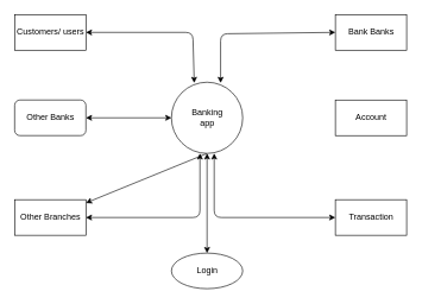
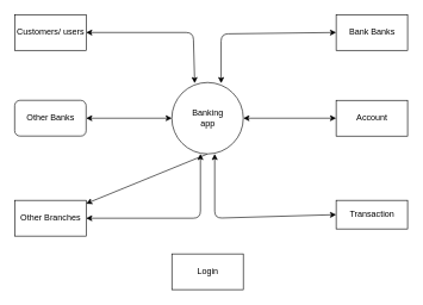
- <mxCell id="16" value="Transaction" style="html=1;dashed=0;whitespace=wrap;strokeColor=default;fontFamily=Helvetica;fontSize=12;fontColor=default;fillColor=default;" vertex="1" parent="1"><mxGeometry x="470" y="280" width="100" height="50" as="geometry" /></mxCell>
+ <mxCell id="16" value="Transaction" style="html=1;dashed=0;whitespace=wrap;strokeColor=default;fontFamily=Helvetica;fontSize=12;fontColor=default;fillColor=default;" vertex="1" parent="1"><mxGeometry x="470" y="280" width="100" height="40" as="geometry" /></mxCell>
- <mxCell id="3" style="edgeStyle=none;html=1;startArrow=classic;startFill=1;" edge="1" parent="1" source="8" target="15"><mxGeometry relative="1" as="geometry"><mxPoint x="470" y="165" as="targetPoint" /></mxGeometry></mxCell>
+ <mxCell id="3" style="edgeStyle=none;html=1;entryX=0;entryY=0.5;entryDx=0;entryDy=0;startArrow=classic;startFill=1;" edge="1" parent="1" source="8" target="13"><mxGeometry relative="1" as="geometry"><mxPoint x="470" y="165" as="targetPoint" /></mxGeometry></mxCell>
- <mxCell id="15" value="Login" style="ellipse;html=1;dashed=0;whitespace=wrap;strokeColor=default;fontFamily=Helvetica;fontSize=12;fontColor=default;fillColor=default;" vertex="1" parent="1"><mxGeometry x="240" y="355" width="100" height="50" as="geometry" /></mxCell>
+ <mxCell id="15" value="Login" style="html=1;dashed=0;whitespace=wrap;strokeColor=default;fontFamily=Helvetica;fontSize=12;fontColor=default;fillColor=default;" vertex="1" parent="1"><mxGeometry x="240" y="355" width="100" height="50" as="geometry" /></mxCell>
